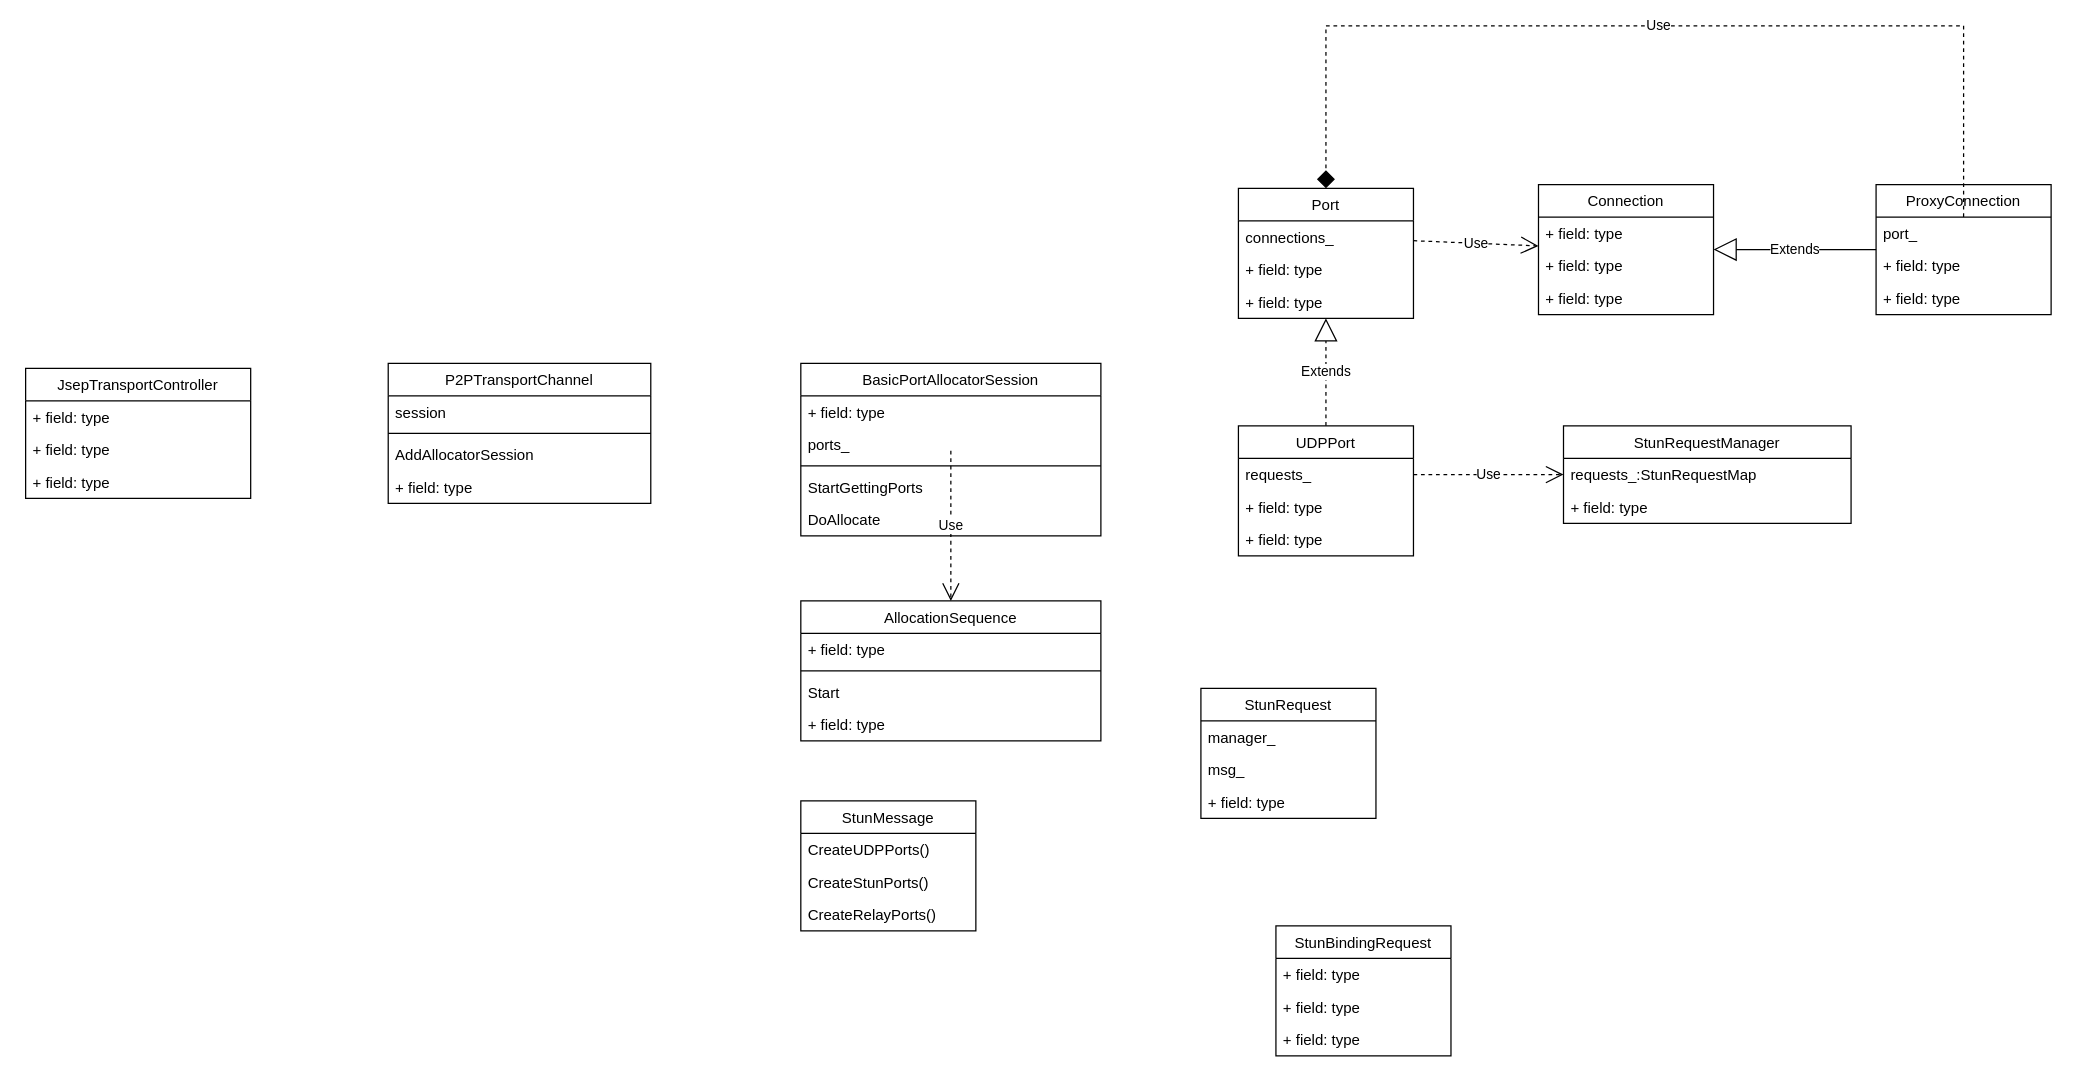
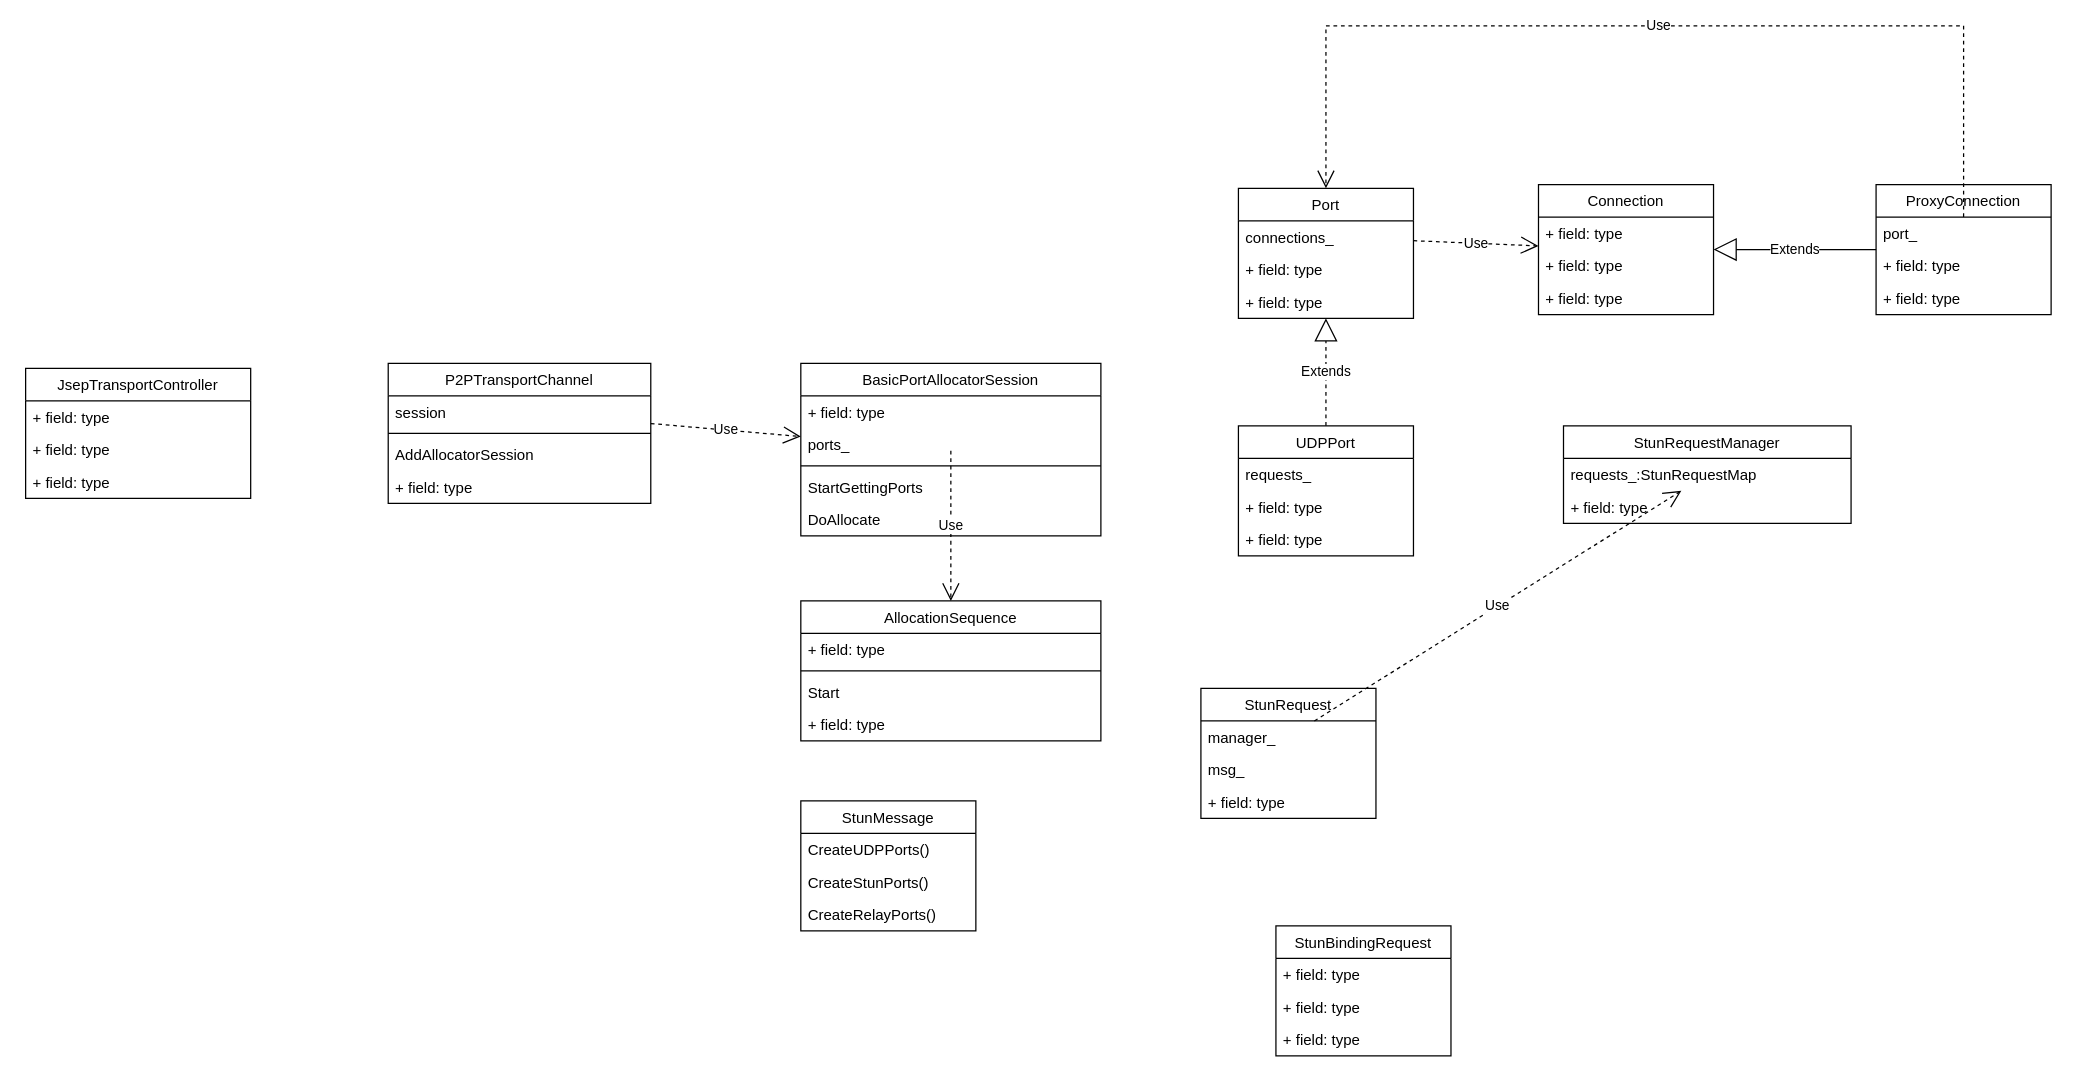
- <mxCell id="60" value="Use" style="endArrow=diamond;endSize=12;dashed=1;html=1;rounded=0;" parent="1" source="55" target="45" edge="1"><mxGeometry width="160" relative="1" as="geometry"><mxPoint x="1540" y="190" as="sourcePoint" /><mxPoint x="1700" y="190" as="targetPoint" /><Array as="points"><mxPoint x="1570" y="20" /><mxPoint x="1060" y="20" /></Array></mxGeometry></mxCell>
+ <mxCell id="60" value="Use" style="endArrow=open;endSize=12;dashed=1;html=1;rounded=0;" parent="1" source="55" target="45" edge="1"><mxGeometry width="160" relative="1" as="geometry"><mxPoint x="1540" y="190" as="sourcePoint" /><mxPoint x="1700" y="190" as="targetPoint" /><Array as="points"><mxPoint x="1570" y="20" /><mxPoint x="1060" y="20" /></Array></mxGeometry></mxCell>
+ <mxCell id="44" value="Use" style="endArrow=open;endSize=12;dashed=1;html=1;rounded=0;" parent="1" source="36" target="23" edge="1"><mxGeometry width="160" relative="1" as="geometry"><mxPoint x="480" y="310" as="sourcePoint" /><mxPoint x="640" y="310" as="targetPoint" /></mxGeometry></mxCell>
- <mxCell id="17" value="Use" style="endArrow=open;endSize=12;dashed=1;html=1;rounded=0;" parent="1" source="3" target="6" edge="1"><mxGeometry width="160" relative="1" as="geometry"><mxPoint x="1130" y="410" as="sourcePoint" /><mxPoint x="1290" y="410" as="targetPoint" /></mxGeometry></mxCell>
+ <mxCell id="18" value="Use" style="endArrow=open;endSize=12;dashed=1;html=1;rounded=0;" parent="1" source="14" target="7" edge="1"><mxGeometry width="160" relative="1" as="geometry"><mxPoint x="990" y="560" as="sourcePoint" /><mxPoint x="1150" y="560" as="targetPoint" /></mxGeometry></mxCell>
